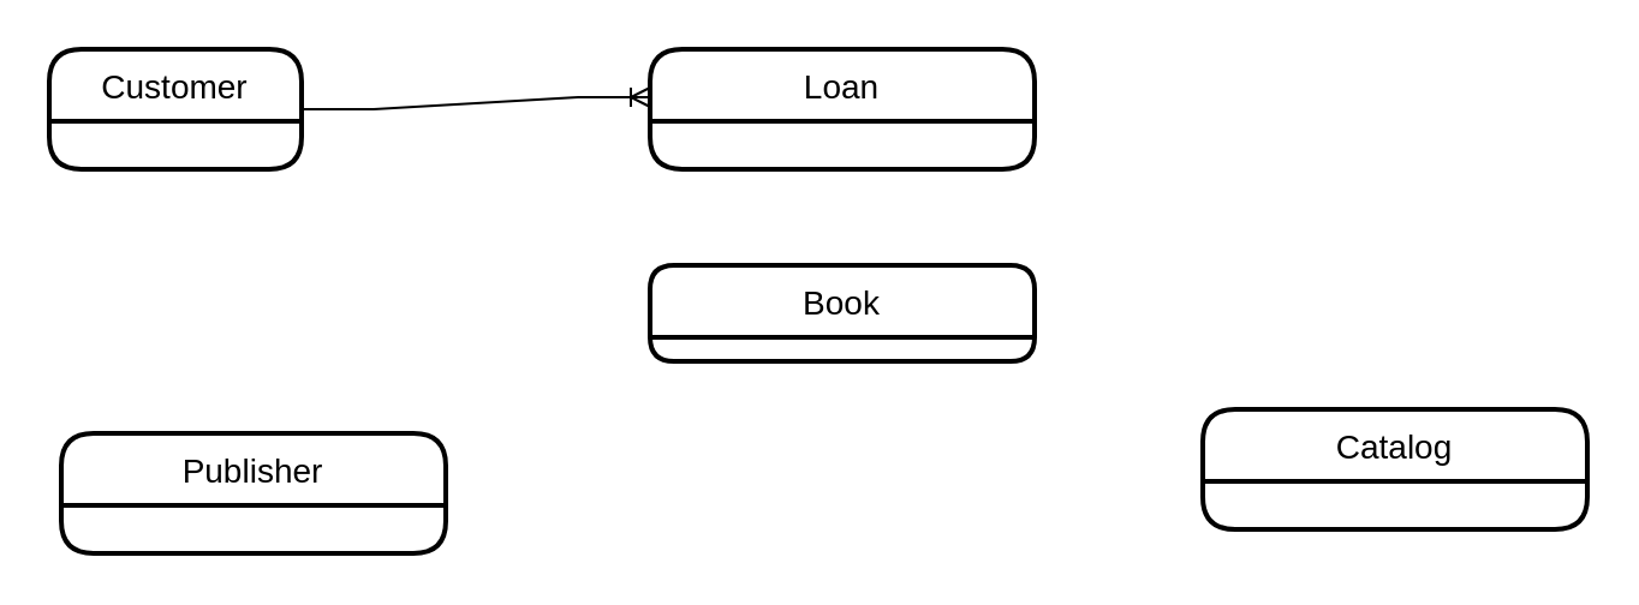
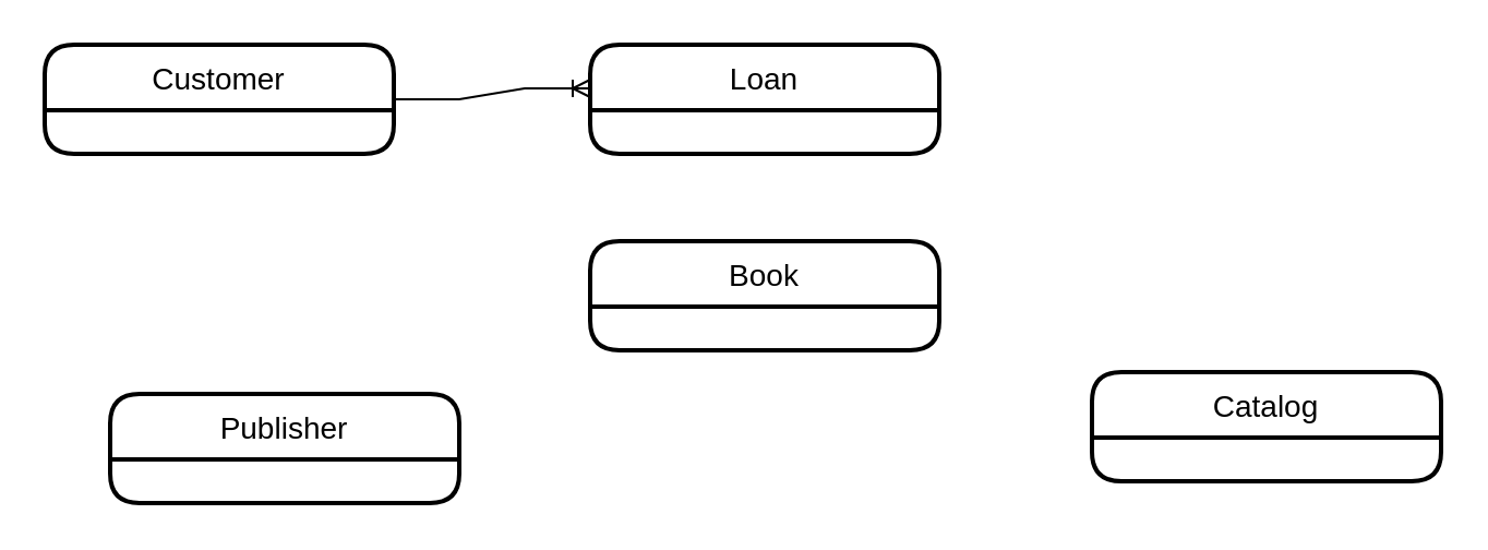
- <mxCell id="2" value="Customer" style="swimlane;childLayout=stackLayout;horizontal=1;startSize=30;horizontalStack=0;rounded=1;fontSize=14;fontStyle=0;strokeWidth=2;resizeParent=0;resizeLast=1;shadow=0;dashed=0;align=center;" vertex="1" parent="1"><mxGeometry x="20" y="20" width="105" height="50" as="geometry" /></mxCell>
+ <mxCell id="2" value="Customer" style="swimlane;childLayout=stackLayout;horizontal=1;startSize=30;horizontalStack=0;rounded=1;fontSize=14;fontStyle=0;strokeWidth=2;resizeParent=0;resizeLast=1;shadow=0;dashed=0;align=center;" vertex="1" parent="1"><mxGeometry x="20" y="20" width="160" height="50" as="geometry" /></mxCell>
- <mxCell id="4" value="Book" style="swimlane;childLayout=stackLayout;horizontal=1;startSize=30;horizontalStack=0;rounded=1;fontSize=14;fontStyle=0;strokeWidth=2;resizeParent=0;resizeLast=1;shadow=0;dashed=0;align=center;" vertex="1" parent="1"><mxGeometry x="270" y="110" width="160" height="40" as="geometry" /></mxCell>
+ <mxCell id="4" value="Book" style="swimlane;childLayout=stackLayout;horizontal=1;startSize=30;horizontalStack=0;rounded=1;fontSize=14;fontStyle=0;strokeWidth=2;resizeParent=0;resizeLast=1;shadow=0;dashed=0;align=center;" vertex="1" parent="1"><mxGeometry x="270" y="110" width="160" height="50" as="geometry" /></mxCell>
- <mxCell id="5" value="Publisher" style="swimlane;childLayout=stackLayout;horizontal=1;startSize=30;horizontalStack=0;rounded=1;fontSize=14;fontStyle=0;strokeWidth=2;resizeParent=0;resizeLast=1;shadow=0;dashed=0;align=center;" vertex="1" parent="1"><mxGeometry x="25" y="180" width="160" height="50" as="geometry" /></mxCell>
+ <mxCell id="5" value="Publisher" style="swimlane;childLayout=stackLayout;horizontal=1;startSize=30;horizontalStack=0;rounded=1;fontSize=14;fontStyle=0;strokeWidth=2;resizeParent=0;resizeLast=1;shadow=0;dashed=0;align=center;" vertex="1" parent="1"><mxGeometry x="50" y="180" width="160" height="50" as="geometry" /></mxCell>
